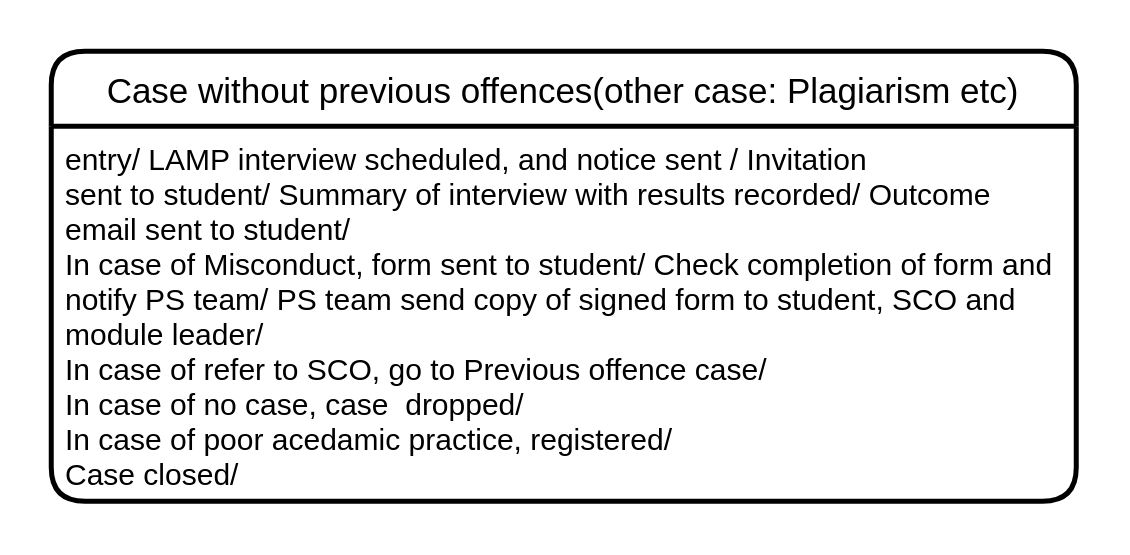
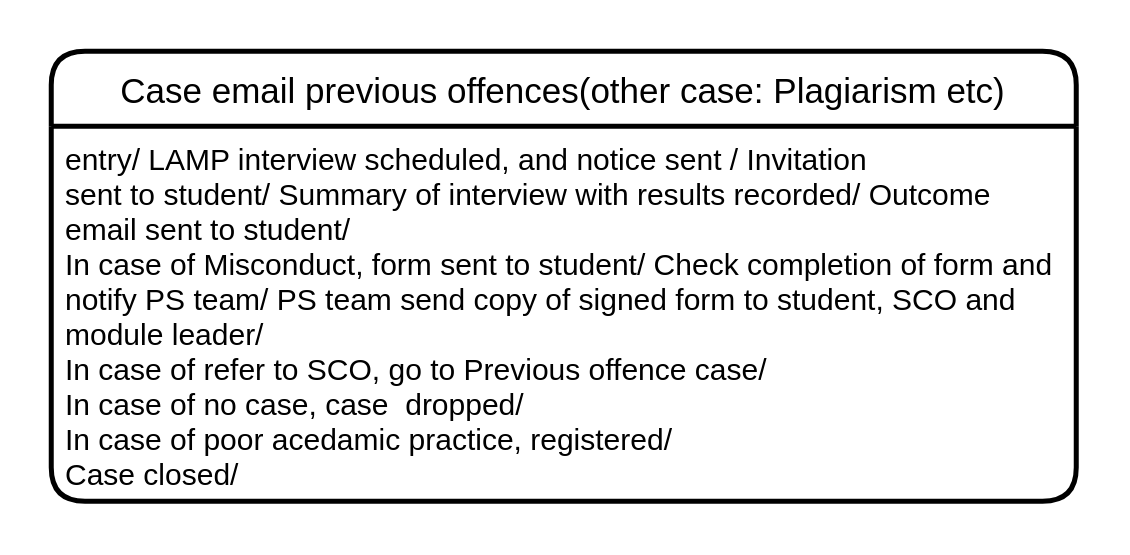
- <mxCell id="2" value="Case without previous offences(other case: Plagiarism etc)" style="swimlane;childLayout=stackLayout;horizontal=1;startSize=30;horizontalStack=0;rounded=1;fontSize=14;fontStyle=0;strokeWidth=2;resizeParent=0;resizeLast=1;shadow=0;dashed=0;align=center;" vertex="1" parent="1"><mxGeometry x="20" y="20" width="410" height="180" as="geometry" /></mxCell>
+ <mxCell id="2" value="Case email previous offences(other case: Plagiarism etc)" style="swimlane;childLayout=stackLayout;horizontal=1;startSize=30;horizontalStack=0;rounded=1;fontSize=14;fontStyle=0;strokeWidth=2;resizeParent=0;resizeLast=1;shadow=0;dashed=0;align=center;" vertex="1" parent="1"><mxGeometry x="20" y="20" width="410" height="180" as="geometry" /></mxCell>
